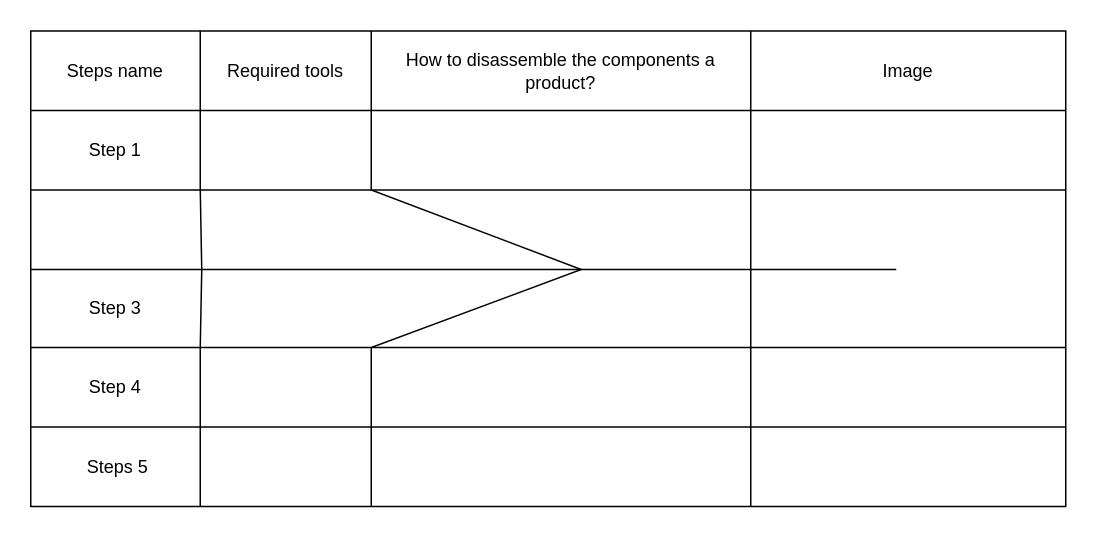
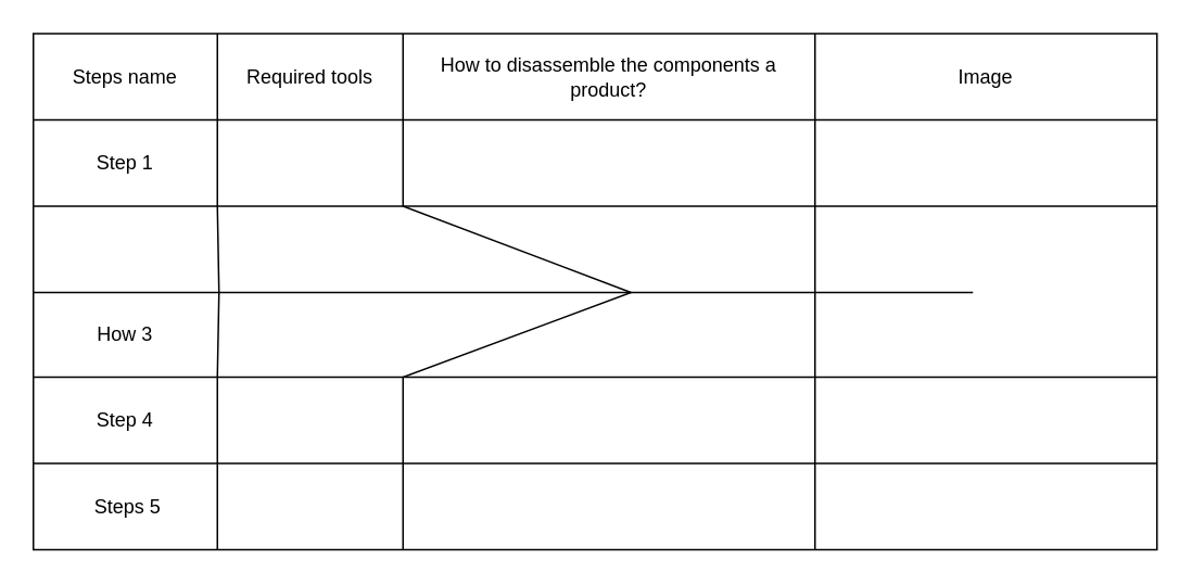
- <mxCell id="18" value="Step 3" style="shape=partialRectangle;html=1;whiteSpace=wrap;connectable=0;overflow=hidden;fillColor=none;top=0;left=0;bottom=0;right=0;" vertex="1" parent="17"><mxGeometry width="113" height="52" as="geometry" /></mxCell>
+ <mxCell id="18" value="How 3" style="shape=partialRectangle;html=1;whiteSpace=wrap;connectable=0;overflow=hidden;fillColor=none;top=0;left=0;bottom=0;right=0;" vertex="1" parent="17"><mxGeometry width="113" height="52" as="geometry" /></mxCell>
